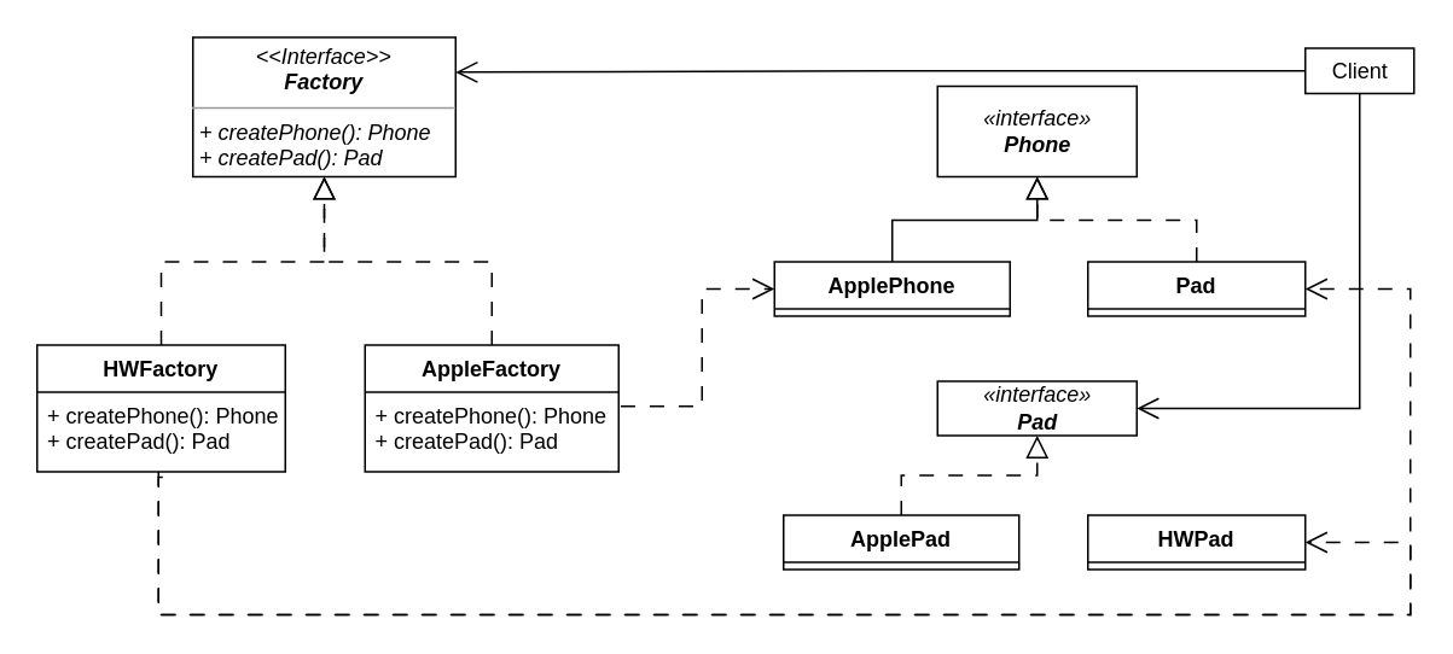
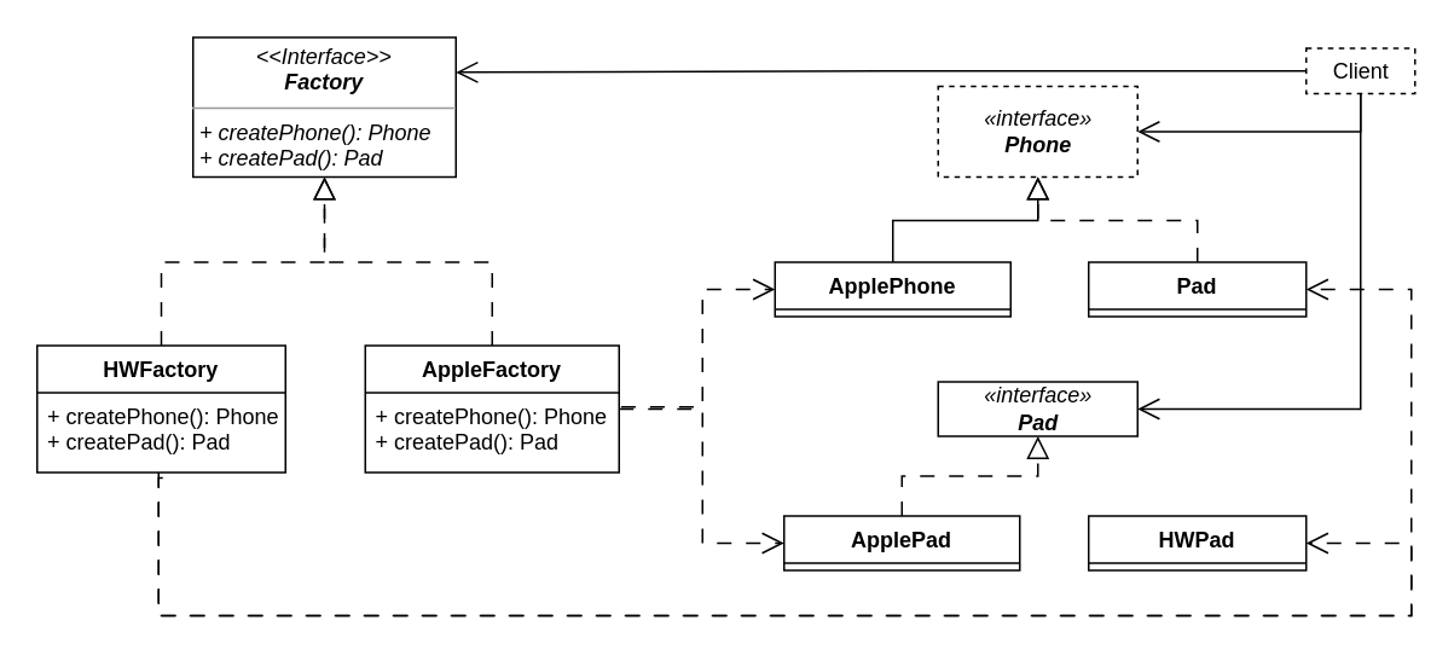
- <mxCell id="23" value="Client" style="html=1;" parent="1" vertex="1"><mxGeometry x="720" y="26" width="60" height="25" as="geometry" /></mxCell>
+ <mxCell id="23" value="Client" style="html=1;dashed=1;" parent="1" vertex="1"><mxGeometry x="720" y="26" width="60" height="25" as="geometry" /></mxCell>
- <mxCell id="4" value="&lt;i&gt;«interface»&lt;br&gt;&lt;b&gt;Phone&lt;/b&gt;&lt;/i&gt;" style="html=1;" parent="1" vertex="1"><mxGeometry x="517" y="47" width="110" height="50" as="geometry" /></mxCell>
+ <mxCell id="4" value="&lt;i&gt;«interface»&lt;br&gt;&lt;b&gt;Phone&lt;/b&gt;&lt;/i&gt;" style="html=1;dashed=1;" parent="1" vertex="1"><mxGeometry x="517" y="47" width="110" height="50" as="geometry" /></mxCell>
+ <mxCell id="24" style="edgeStyle=orthogonalEdgeStyle;rounded=0;orthogonalLoop=1;jettySize=auto;html=1;endArrow=open;endFill=0;endSize=10;exitX=0.5;exitY=1;exitDx=0;exitDy=0;entryX=1;entryY=0.5;entryDx=0;entryDy=0;" parent="1" source="23" target="4" edge="1"><mxGeometry relative="1" as="geometry"><mxPoint x="747" y="113" as="targetPoint" /><mxPoint x="730" y="48.5" as="sourcePoint" /></mxGeometry></mxCell>
+ <mxCell id="9" style="edgeStyle=orthogonalEdgeStyle;rounded=0;orthogonalLoop=1;jettySize=auto;html=1;entryX=0;entryY=0.5;entryDx=0;entryDy=0;dashed=1;dashPattern=8 8;endSize=10;endArrow=open;endFill=0;" parent="1" source="10" target="15" edge="1"><mxGeometry relative="1" as="geometry"><Array as="points"><mxPoint x="387" y="225" /><mxPoint x="387" y="299" /></Array></mxGeometry></mxCell>
